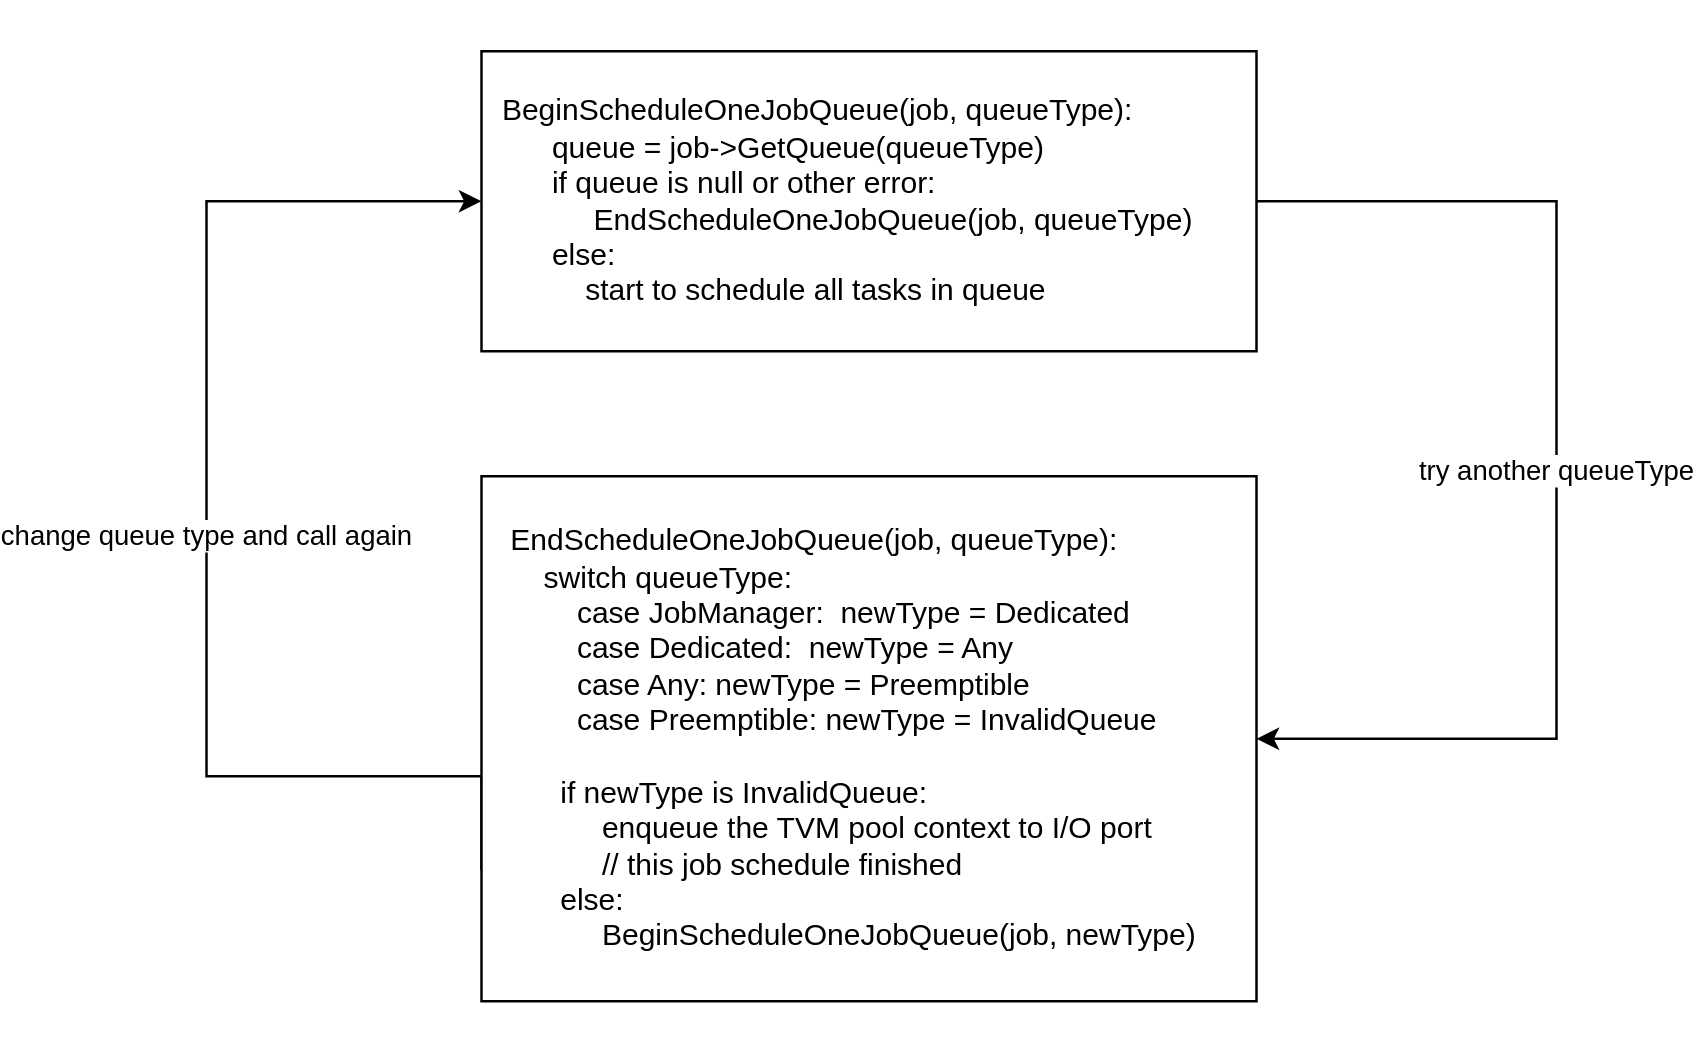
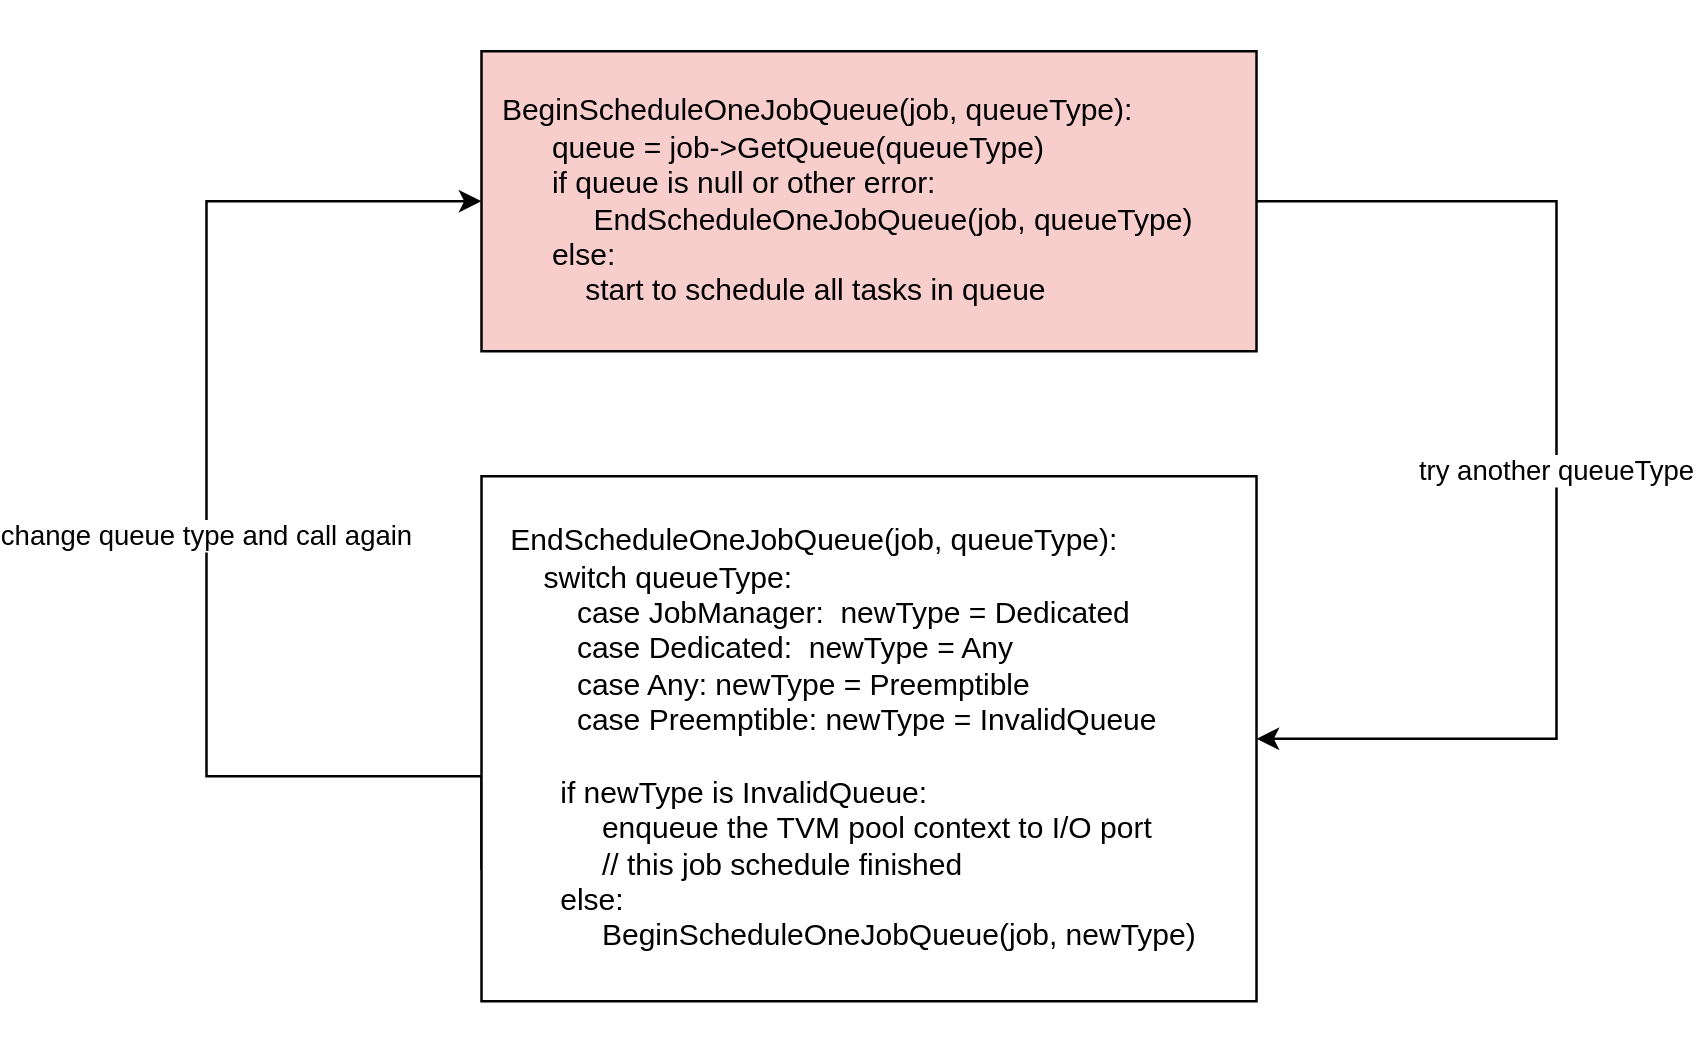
- <mxCell id="3" value="&amp;nbsp; BeginScheduleOneJobQueue(job, queueType):&amp;nbsp;&lt;br&gt;&amp;nbsp; &amp;nbsp; &amp;nbsp; &amp;nbsp; queue = job-&amp;gt;GetQueue(queueType)&amp;nbsp;&lt;br&gt;&amp;nbsp; &amp;nbsp; &amp;nbsp; &amp;nbsp; if queue is null or other error:&amp;nbsp;&lt;br&gt;&amp;nbsp; &amp;nbsp; &amp;nbsp; &amp;nbsp; &amp;nbsp; &amp;nbsp; &amp;nbsp;EndScheduleOneJobQueue(job, queueType)&amp;nbsp;&lt;br&gt;&amp;nbsp; &amp;nbsp; &amp;nbsp; &amp;nbsp; else:&amp;nbsp;&lt;br&gt;&amp;nbsp; &amp;nbsp; &amp;nbsp; &amp;nbsp; &amp;nbsp; &amp;nbsp; start to schedule all tasks in queue&amp;nbsp;" style="rounded=0;whiteSpace=wrap;html=1;align=left;" vertex="1" parent="1"><mxGeometry x="130" y="20" width="310" height="120" as="geometry" /></mxCell>
+ <mxCell id="3" value="&amp;nbsp; BeginScheduleOneJobQueue(job, queueType):&amp;nbsp;&lt;br&gt;&amp;nbsp; &amp;nbsp; &amp;nbsp; &amp;nbsp; queue = job-&amp;gt;GetQueue(queueType)&amp;nbsp;&lt;br&gt;&amp;nbsp; &amp;nbsp; &amp;nbsp; &amp;nbsp; if queue is null or other error:&amp;nbsp;&lt;br&gt;&amp;nbsp; &amp;nbsp; &amp;nbsp; &amp;nbsp; &amp;nbsp; &amp;nbsp; &amp;nbsp;EndScheduleOneJobQueue(job, queueType)&amp;nbsp;&lt;br&gt;&amp;nbsp; &amp;nbsp; &amp;nbsp; &amp;nbsp; else:&amp;nbsp;&lt;br&gt;&amp;nbsp; &amp;nbsp; &amp;nbsp; &amp;nbsp; &amp;nbsp; &amp;nbsp; start to schedule all tasks in queue&amp;nbsp;" style="rounded=0;whiteSpace=wrap;html=1;align=left;fillColor=#f8cecc;" vertex="1" parent="1"><mxGeometry x="130" y="20" width="310" height="120" as="geometry" /></mxCell>
